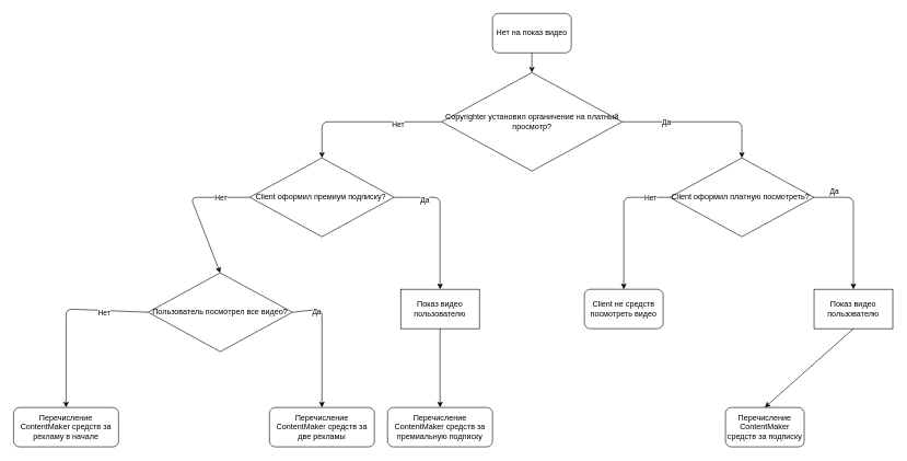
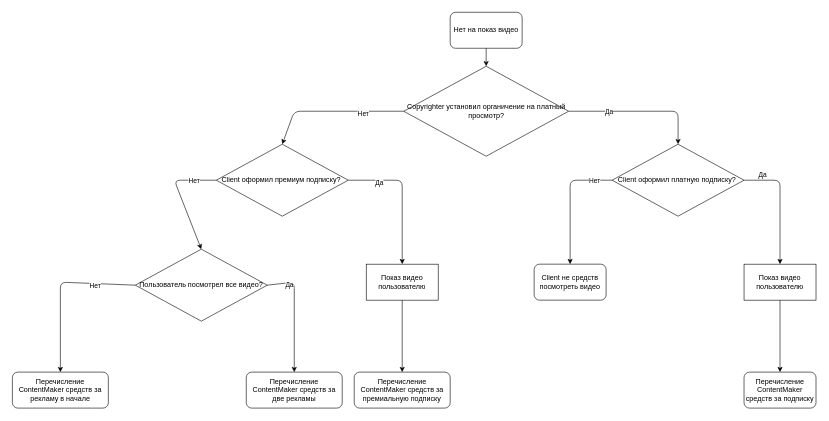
- <mxCell id="4" value="Client оформил премиум подписку?&amp;nbsp;" style="rhombus;whiteSpace=wrap;html=1;" vertex="1" parent="1"><mxGeometry x="380" y="240" width="220" height="120" as="geometry" /></mxCell>
+ <mxCell id="4" value="Client оформил премиум подписку?&amp;nbsp;" style="rhombus;whiteSpace=wrap;html=1;" vertex="1" parent="1"><mxGeometry x="360" y="240" width="220" height="120" as="geometry" /></mxCell>
- <mxCell id="5" value="Client оформил платную посмотреть?&amp;nbsp;" style="rhombus;whiteSpace=wrap;html=1;" vertex="1" parent="1"><mxGeometry x="1020" y="240" width="220" height="120" as="geometry" /></mxCell>
+ <mxCell id="5" value="Client оформил платную подписку?&amp;nbsp;" style="rhombus;whiteSpace=wrap;html=1;" vertex="1" parent="1"><mxGeometry x="1020" y="240" width="220" height="120" as="geometry" /></mxCell>
- <mxCell id="8" value="Перечисление ContentMaker средств за подписку" style="rounded=1;whiteSpace=wrap;html=1;" vertex="1" parent="1"><mxGeometry x="1105" y="620" width="120" height="60" as="geometry" /></mxCell>
+ <mxCell id="8" value="Перечисление ContentMaker средств за подписку" style="rounded=1;whiteSpace=wrap;html=1;" vertex="1" parent="1"><mxGeometry x="1240" y="620" width="120" height="60" as="geometry" /></mxCell>
